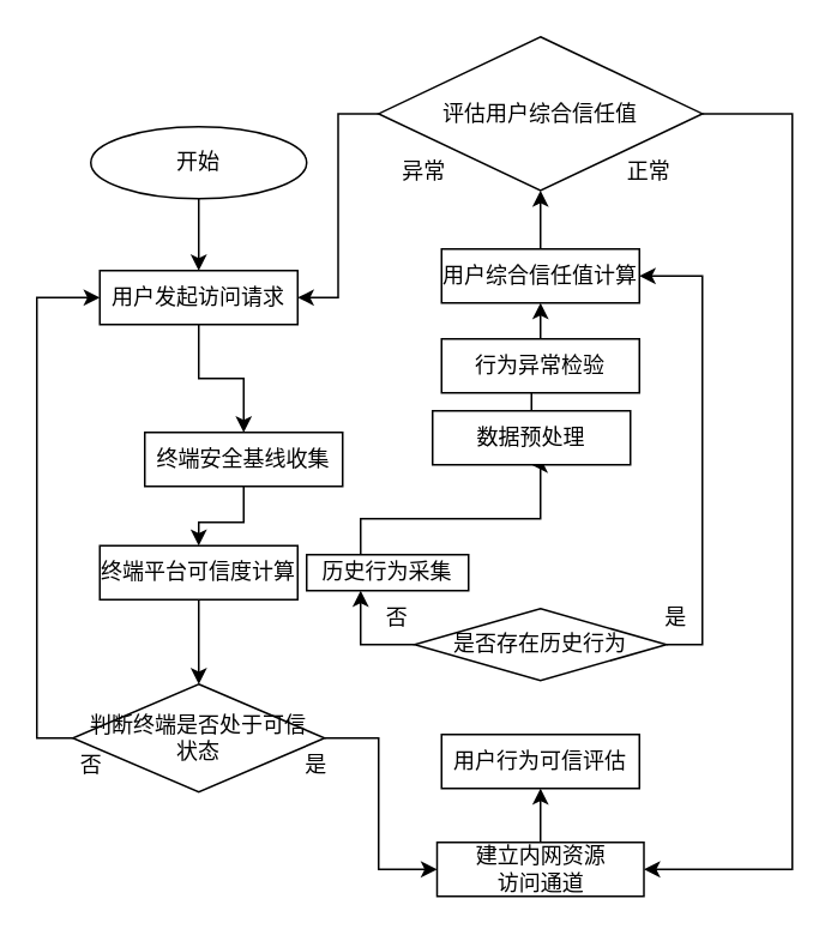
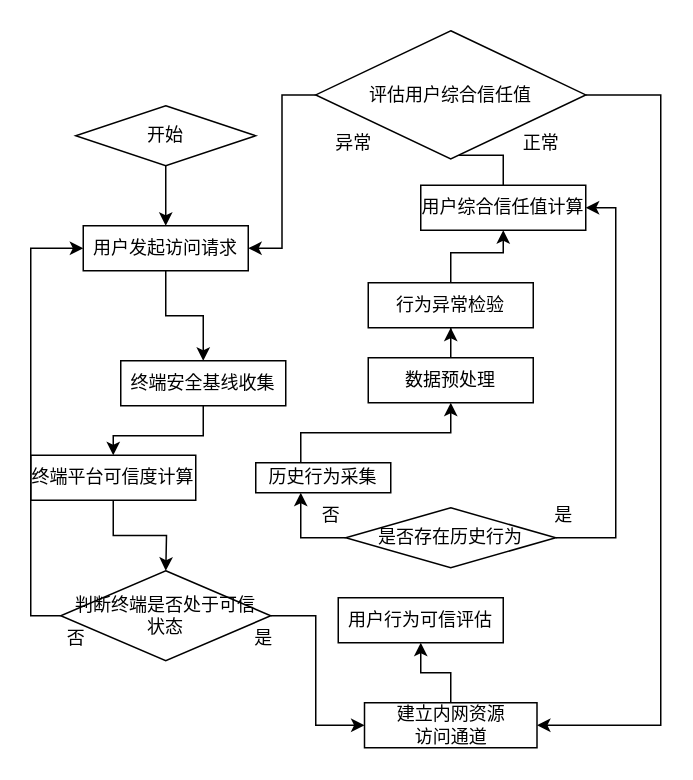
- <mxCell id="3" value="开始" style="ellipse;whiteSpace=wrap;html=1;" parent="1" vertex="1"><mxGeometry x="50" y="70" width="120" height="40" as="geometry" /></mxCell>
+ <mxCell id="3" value="开始" style="rhombus;whiteSpace=wrap;html=1;" parent="1" vertex="1"><mxGeometry x="50" y="70" width="120" height="40" as="geometry" /></mxCell>
- <mxCell id="25" value="用户综合信任值计算" style="rounded=0;whiteSpace=wrap;html=1;" parent="1" vertex="1"><mxGeometry x="245" y="138" width="110" height="30" as="geometry" /></mxCell>
+ <mxCell id="25" value="用户综合信任值计算" style="rounded=0;whiteSpace=wrap;html=1;" parent="1" vertex="1"><mxGeometry x="280" y="123" width="110" height="30" as="geometry" /></mxCell>
- <mxCell id="21" value="数据预处理" style="rounded=0;whiteSpace=wrap;html=1;" parent="1" vertex="1"><mxGeometry x="240" y="228" width="110" height="30" as="geometry" /></mxCell>
+ <mxCell id="21" value="数据预处理" style="rounded=0;whiteSpace=wrap;html=1;" parent="1" vertex="1"><mxGeometry x="245" y="238" width="110" height="30" as="geometry" /></mxCell>
- <mxCell id="9" value="终端平台可信度计算" style="rounded=0;whiteSpace=wrap;html=1;" parent="1" vertex="1"><mxGeometry x="55" y="303" width="110" height="30" as="geometry" /></mxCell>
+ <mxCell id="9" value="终端平台可信度计算" style="rounded=0;whiteSpace=wrap;html=1;" parent="1" vertex="1"><mxGeometry x="20" y="303" width="110" height="30" as="geometry" /></mxCell>
- <mxCell id="13" value="用户行为可信评估" style="rounded=0;whiteSpace=wrap;html=1;" parent="1" vertex="1"><mxGeometry x="245" y="408" width="110" height="30" as="geometry" /></mxCell>
+ <mxCell id="13" value="用户行为可信评估" style="rounded=0;whiteSpace=wrap;html=1;" parent="1" vertex="1"><mxGeometry x="225" y="398" width="110" height="30" as="geometry" /></mxCell>
